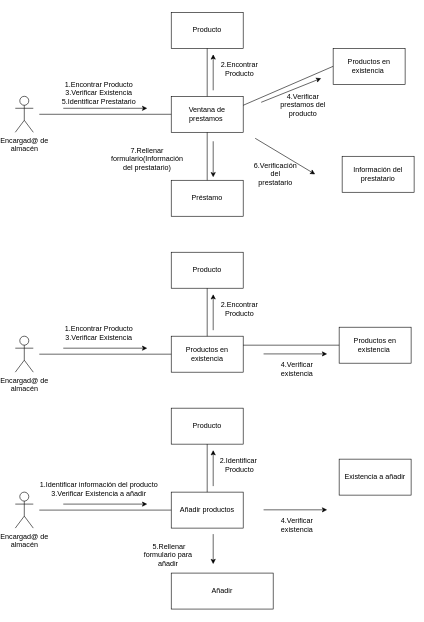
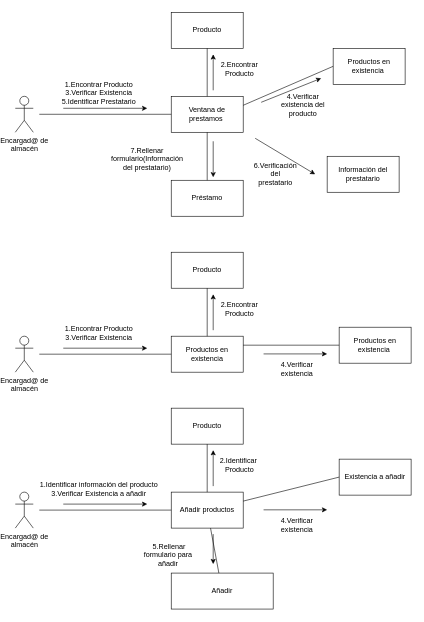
- <mxCell id="18" value="4.Verificar prestamos del producto" style="text;html=1;strokeColor=none;fillColor=none;align=center;verticalAlign=middle;whiteSpace=wrap;rounded=0;" vertex="1" parent="1"><mxGeometry x="460" y="160" width="80" height="30" as="geometry" /></mxCell>
+ <mxCell id="18" value="4.Verificar existencia del producto" style="text;html=1;strokeColor=none;fillColor=none;align=center;verticalAlign=middle;whiteSpace=wrap;rounded=0;" vertex="1" parent="1"><mxGeometry x="460" y="160" width="80" height="30" as="geometry" /></mxCell>
- <mxCell id="17" value="Información del prestatario" style="rounded=0;whiteSpace=wrap;html=1;" vertex="1" parent="1"><mxGeometry x="565" y="260" width="120" height="60" as="geometry" /></mxCell>
+ <mxCell id="17" value="Información del prestatario" style="rounded=0;whiteSpace=wrap;html=1;" vertex="1" parent="1"><mxGeometry x="540" y="260" width="120" height="60" as="geometry" /></mxCell>
+ <mxCell id="40" value="" style="endArrow=none;html=1;rounded=0;exitX=1;exitY=0.25;exitDx=0;exitDy=0;entryX=0;entryY=0.5;entryDx=0;entryDy=0;" edge="1" parent="1" source="36" target="39"><mxGeometry width="50" height="50" relative="1" as="geometry"><mxPoint x="450" y="870" as="sourcePoint" /><mxPoint x="500" y="820" as="targetPoint" /></mxGeometry></mxCell>
+ <mxCell id="49" value="" style="endArrow=none;html=1;rounded=0;" edge="1" parent="1" target="48" source="36"><mxGeometry width="50" height="50" relative="1" as="geometry"><mxPoint x="344.8" y="865" as="sourcePoint" /><mxPoint x="220" y="970" as="targetPoint" /></mxGeometry></mxCell>
